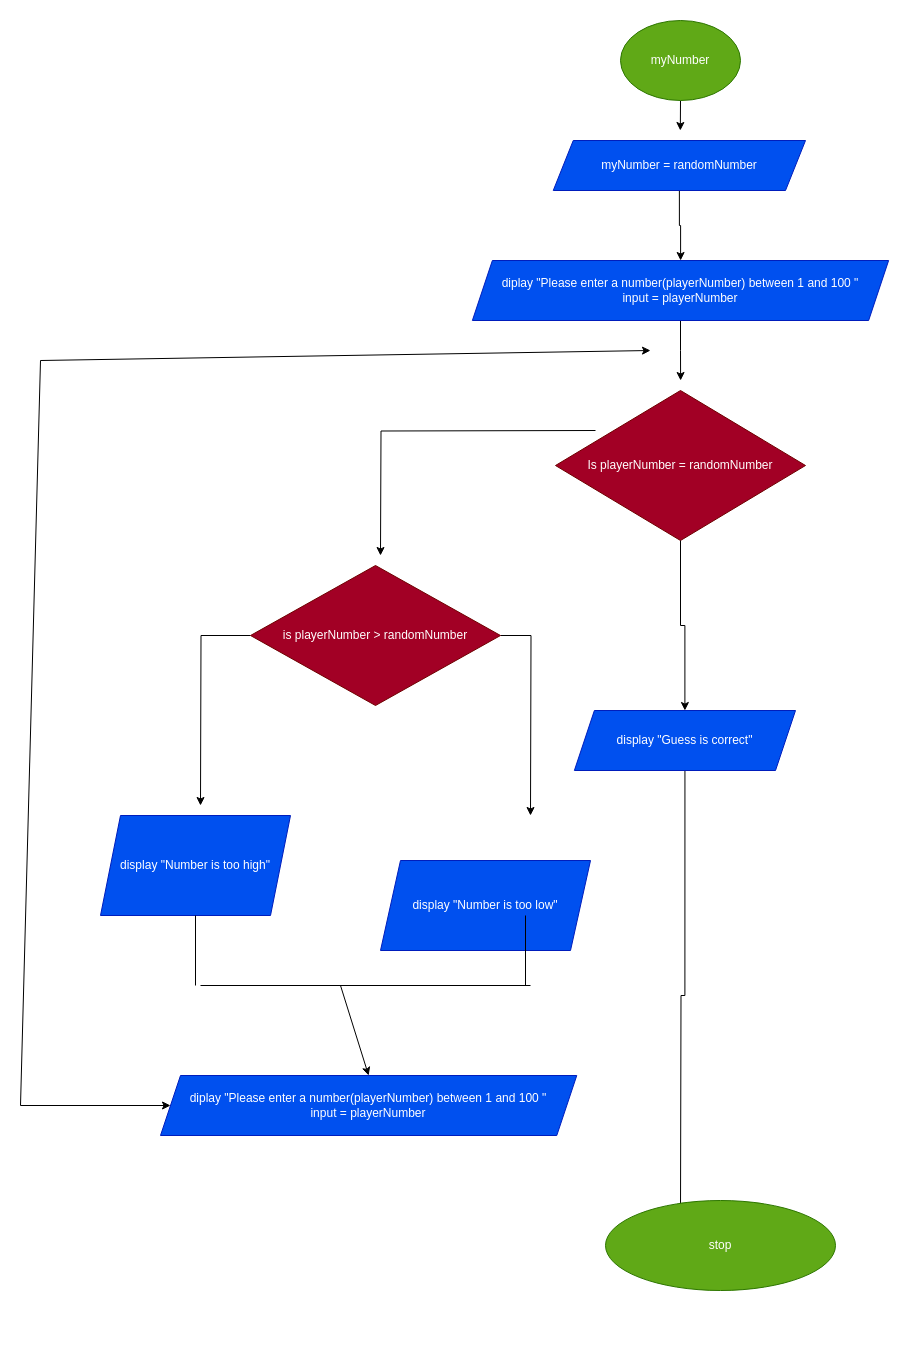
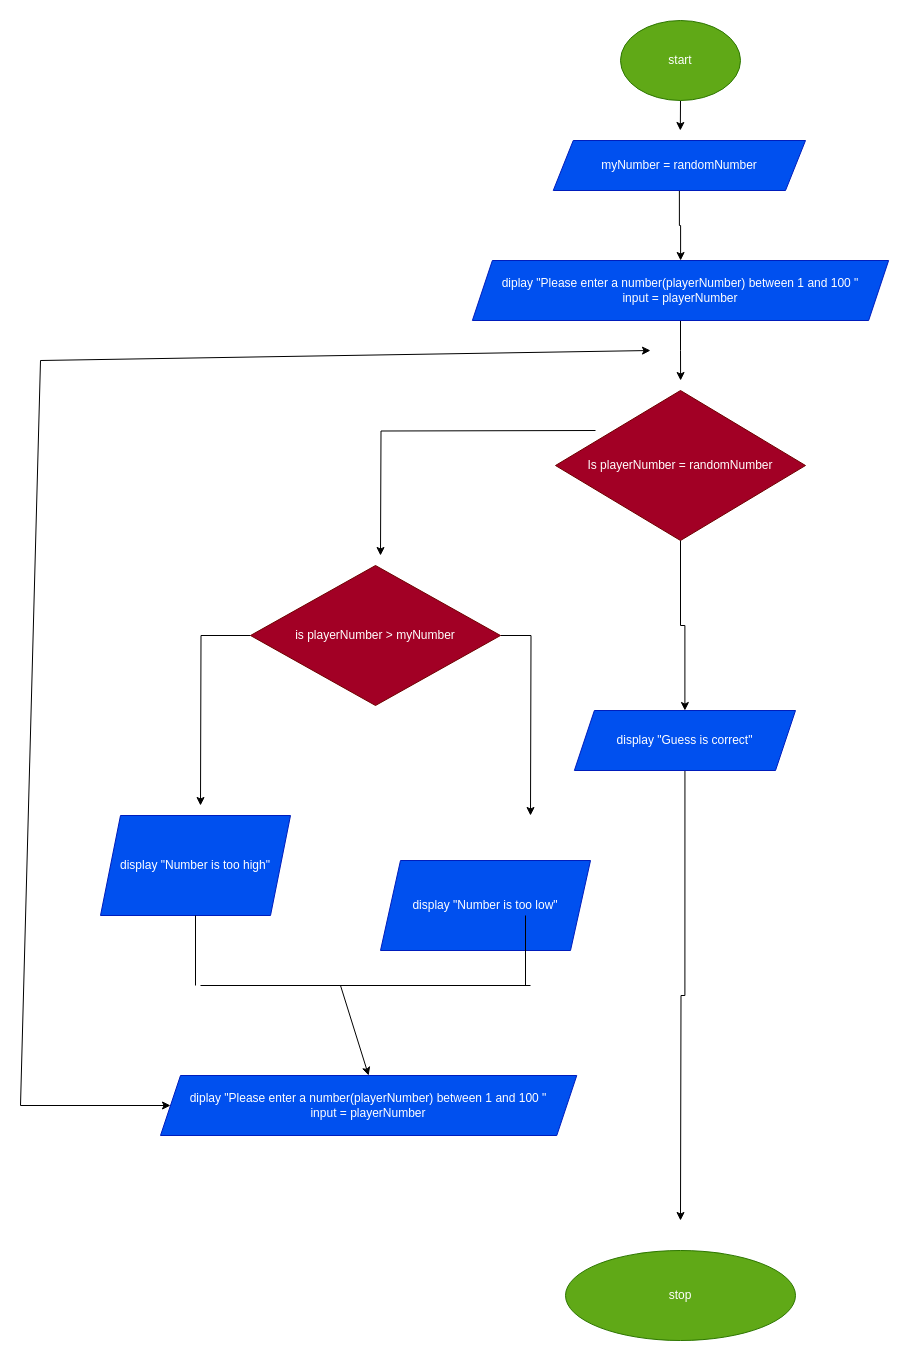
- <mxCell id="3" value="myNumber" style="ellipse;whiteSpace=wrap;html=1;fillColor=#60a917;fontColor=#ffffff;strokeColor=#2D7600;" parent="1" vertex="1"><mxGeometry x="620" y="20" width="120" height="80" as="geometry" /></mxCell>
+ <mxCell id="3" value="start" style="ellipse;whiteSpace=wrap;html=1;fillColor=#60a917;fontColor=#ffffff;strokeColor=#2D7600;" parent="1" vertex="1"><mxGeometry x="620" y="20" width="120" height="80" as="geometry" /></mxCell>
- <mxCell id="13" value="is playerNumber &amp;gt; randomNumber" style="rhombus;whiteSpace=wrap;html=1;fillColor=#a20025;fontColor=#ffffff;strokeColor=#6F0000;" parent="1" vertex="1"><mxGeometry x="250" y="565" width="250" height="140" as="geometry" /></mxCell>
+ <mxCell id="13" value="is playerNumber &amp;gt; myNumber" style="rhombus;whiteSpace=wrap;html=1;fillColor=#a20025;fontColor=#ffffff;strokeColor=#6F0000;" parent="1" vertex="1"><mxGeometry x="250" y="565" width="250" height="140" as="geometry" /></mxCell>
- <mxCell id="16" value="stop" style="ellipse;whiteSpace=wrap;html=1;fillColor=#60a917;fontColor=#ffffff;strokeColor=#2D7600;" vertex="1" parent="1"><mxGeometry x="605" y="1200" width="230.01" height="90" as="geometry" /></mxCell>
+ <mxCell id="16" value="stop" style="ellipse;whiteSpace=wrap;html=1;fillColor=#60a917;fontColor=#ffffff;strokeColor=#2D7600;" vertex="1" parent="1"><mxGeometry x="565" y="1250" width="230.01" height="90" as="geometry" /></mxCell>
